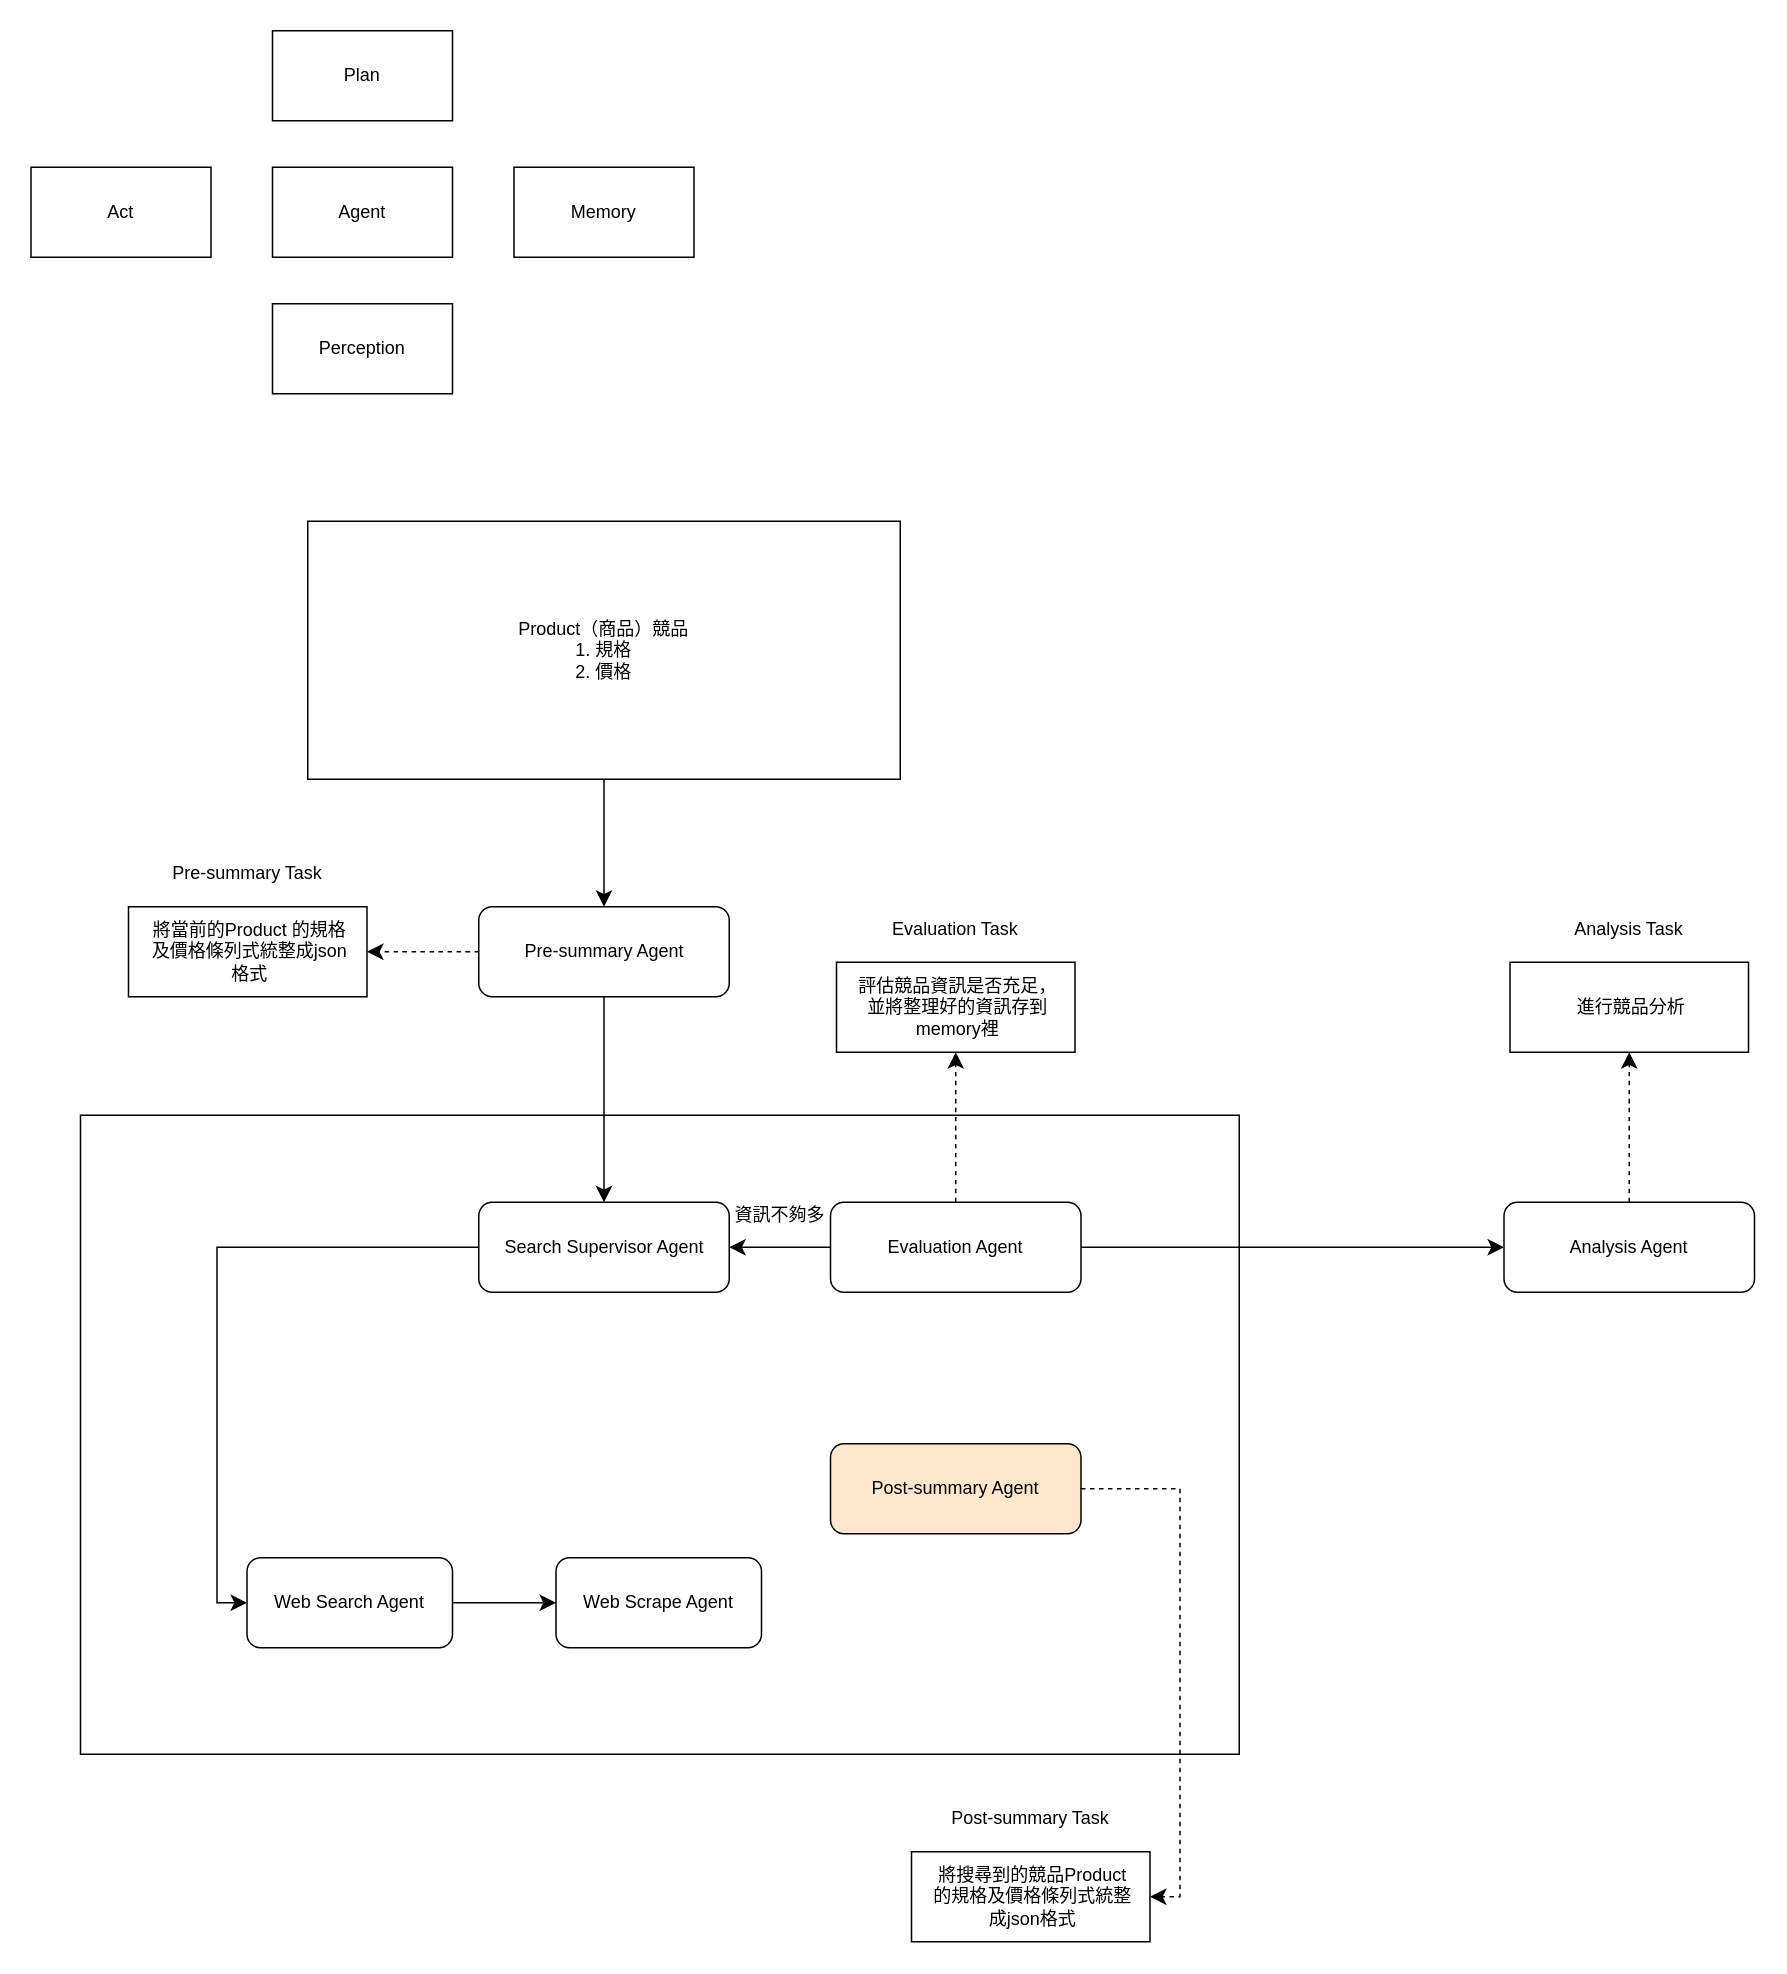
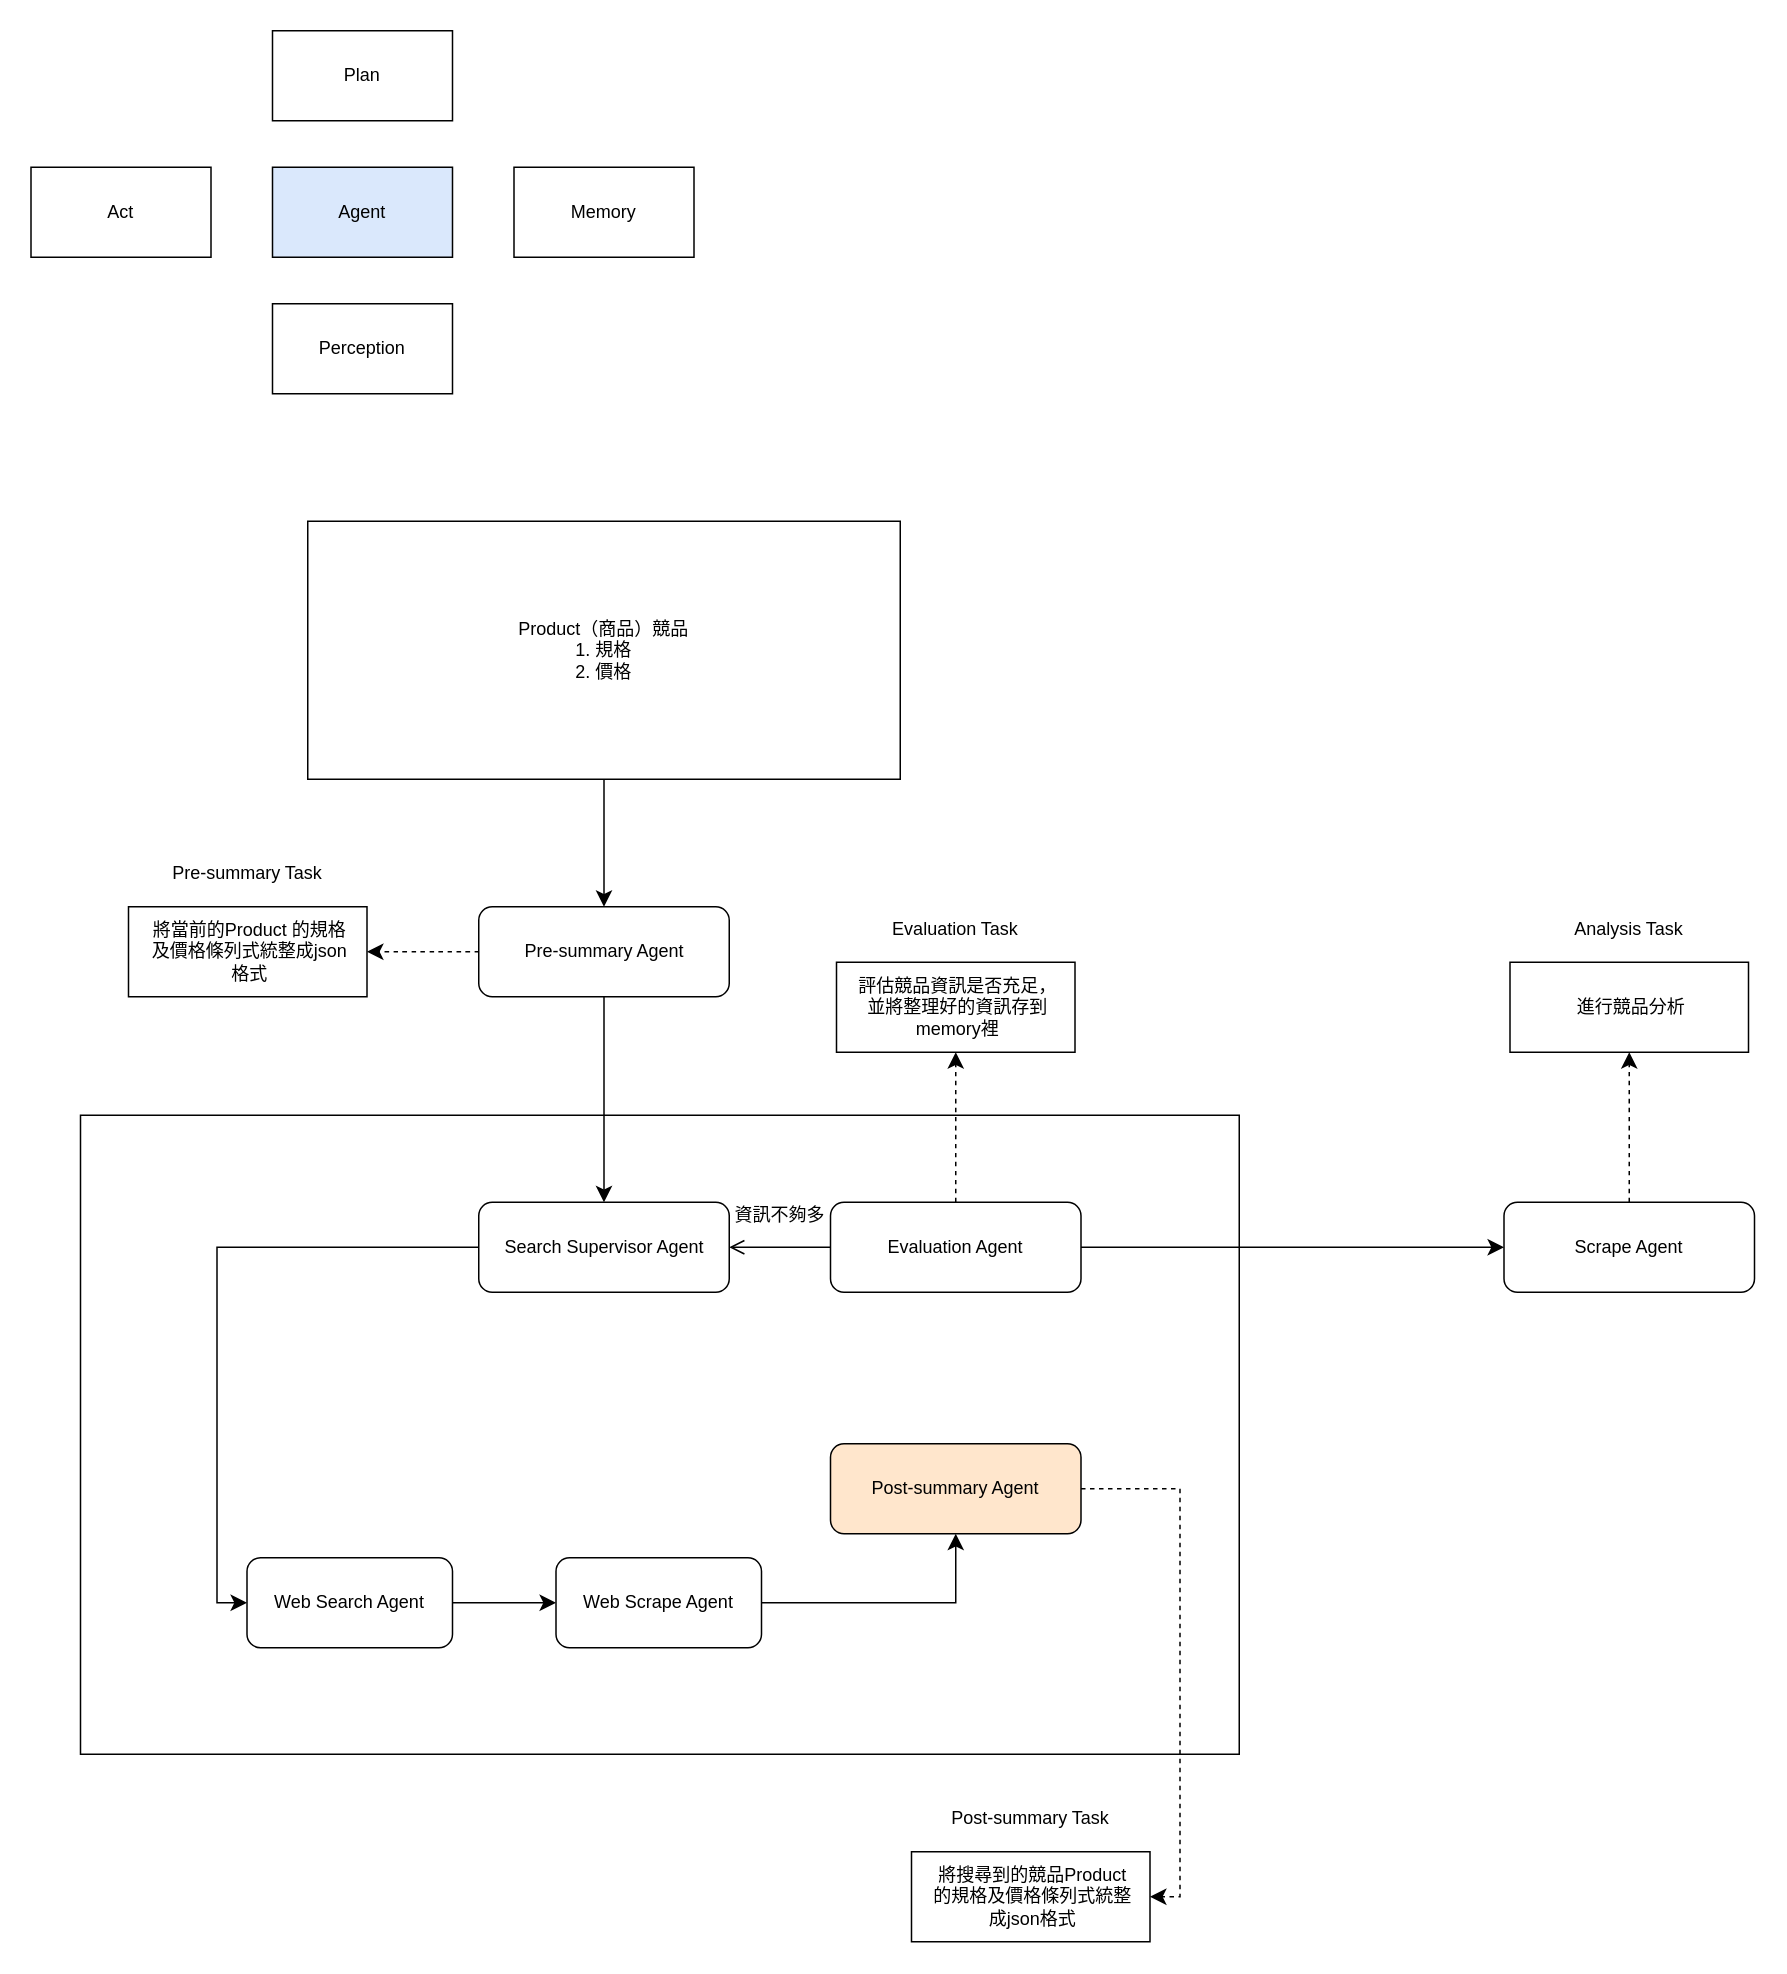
- <mxCell id="2" value="Agent" style="rounded=0;whiteSpace=wrap;html=1;" vertex="1" parent="1"><mxGeometry x="181" y="111" width="120" height="60" as="geometry" /></mxCell>
+ <mxCell id="2" value="Agent" style="rounded=0;whiteSpace=wrap;html=1;fillColor=#dae8fc;" vertex="1" parent="1"><mxGeometry x="181" y="111" width="120" height="60" as="geometry" /></mxCell>
- <mxCell id="20" value="" style="edgeStyle=none;curved=1;rounded=0;orthogonalLoop=1;jettySize=auto;html=1;fontSize=12;startSize=8;endSize=8;" edge="1" parent="1" source="23" target="14"><mxGeometry relative="1" as="geometry" /></mxCell>
+ <mxCell id="20" value="" style="edgeStyle=none;curved=1;rounded=0;orthogonalLoop=1;jettySize=auto;html=1;fontSize=12;startSize=8;endSize=8;endArrow=open;" edge="1" parent="1" source="23" target="14"><mxGeometry relative="1" as="geometry" /></mxCell>
- <mxCell id="28" value="Analysis Agent" style="rounded=1;whiteSpace=wrap;html=1;" vertex="1" parent="1"><mxGeometry x="1002" y="801" width="167" height="60" as="geometry" /></mxCell>
+ <mxCell id="28" value="Scrape Agent" style="rounded=1;whiteSpace=wrap;html=1;" vertex="1" parent="1"><mxGeometry x="1002" y="801" width="167" height="60" as="geometry" /></mxCell>
+ <mxCell id="25" style="edgeStyle=orthogonalEdgeStyle;rounded=0;orthogonalLoop=1;jettySize=auto;html=1;entryX=0.5;entryY=1;entryDx=0;entryDy=0;fontSize=12;startSize=8;endSize=8;exitX=1;exitY=0.5;exitDx=0;exitDy=0;" edge="1" parent="1" source="26" target="19"><mxGeometry relative="1" as="geometry" /></mxCell>
